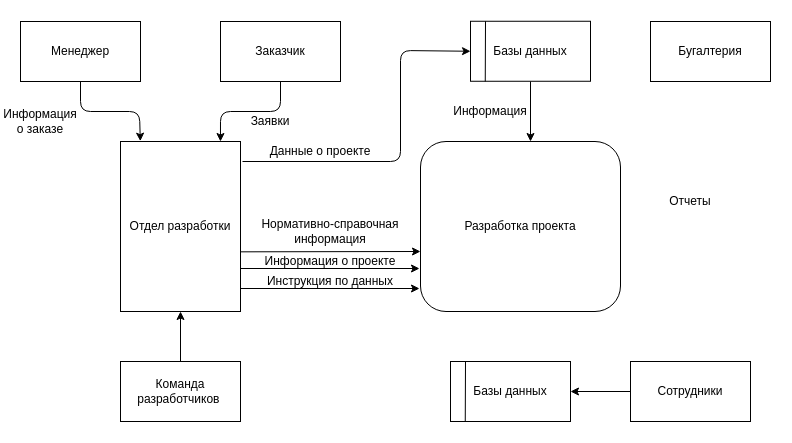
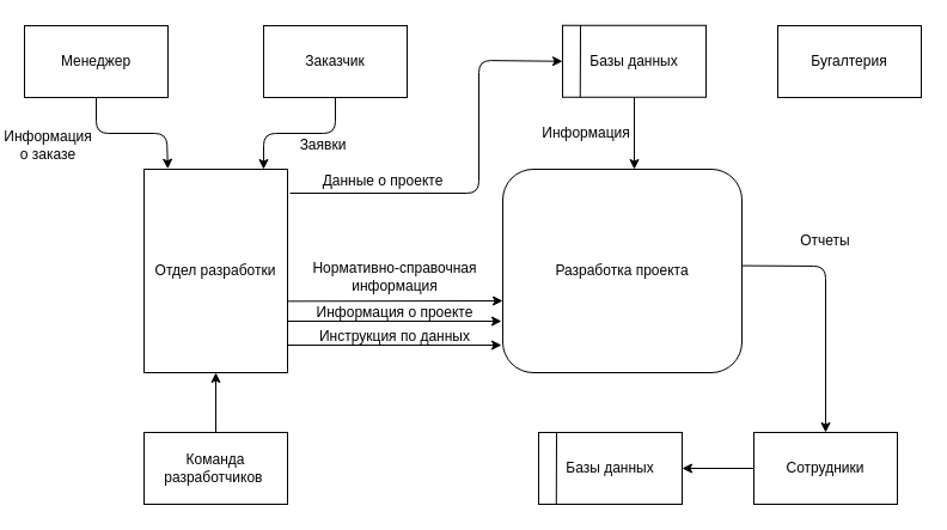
+ <mxCell id="26" value="" style="endArrow=classic;html=1;exitX=1.003;exitY=0.474;exitDx=0;exitDy=0;exitPerimeter=0;entryX=0.5;entryY=0;entryDx=0;entryDy=0;" parent="1" source="9" target="25" edge="1"><mxGeometry width="50" height="50" relative="1" as="geometry"><mxPoint x="620" y="261" as="sourcePoint" /><mxPoint x="690" y="291" as="targetPoint" /><Array as="points"><mxPoint x="690" y="222" /></Array></mxGeometry></mxCell>
